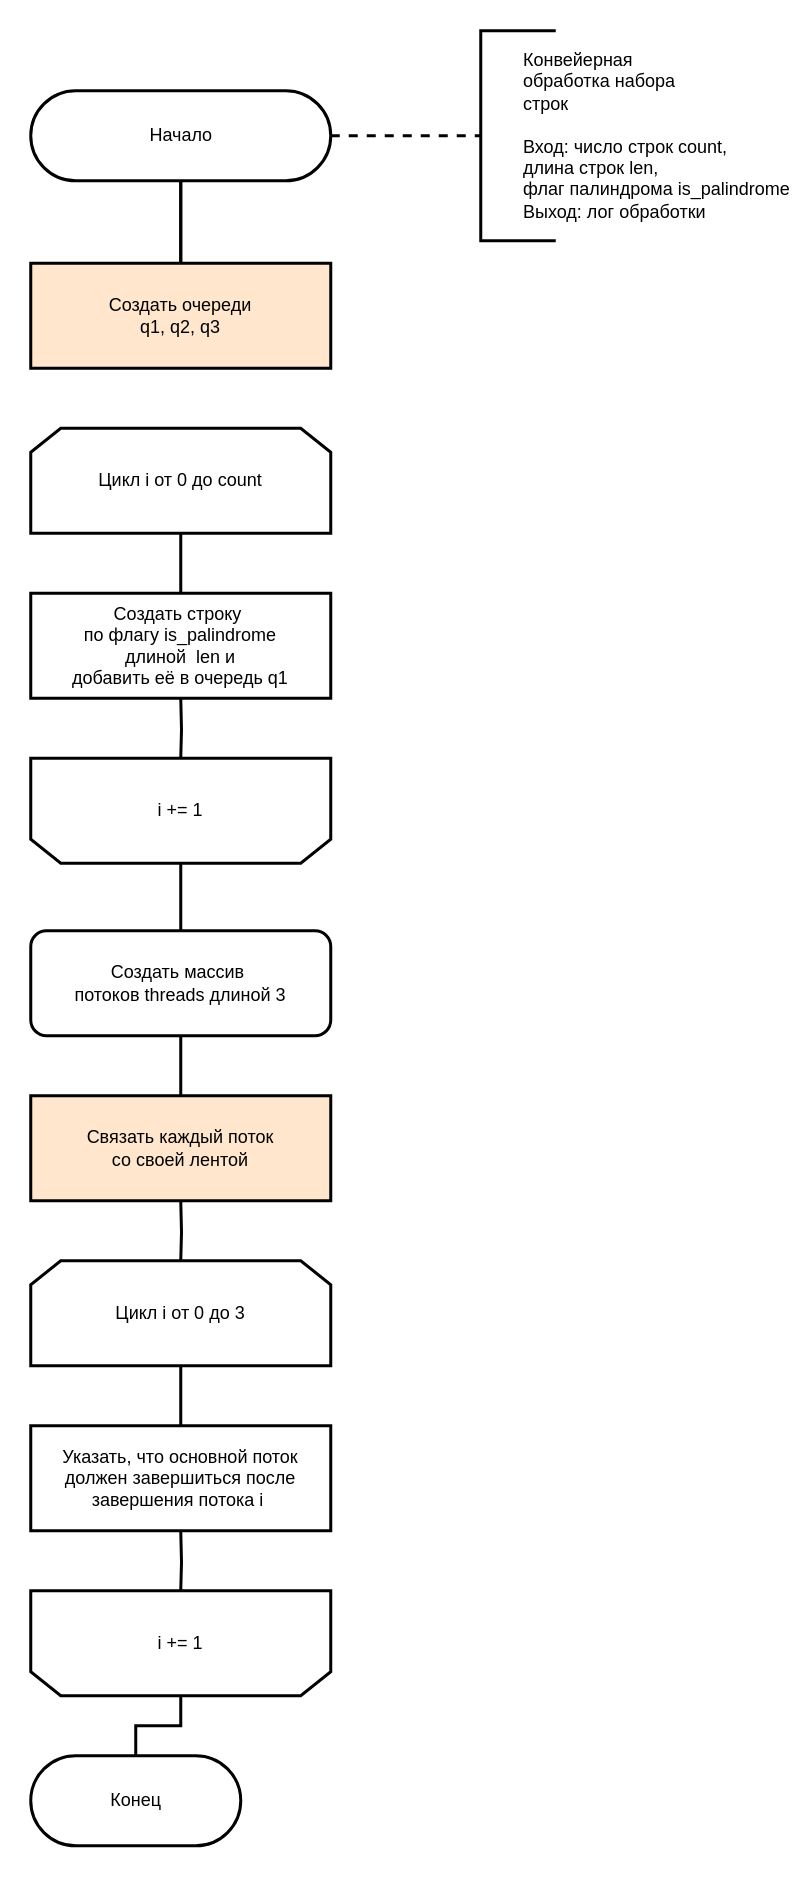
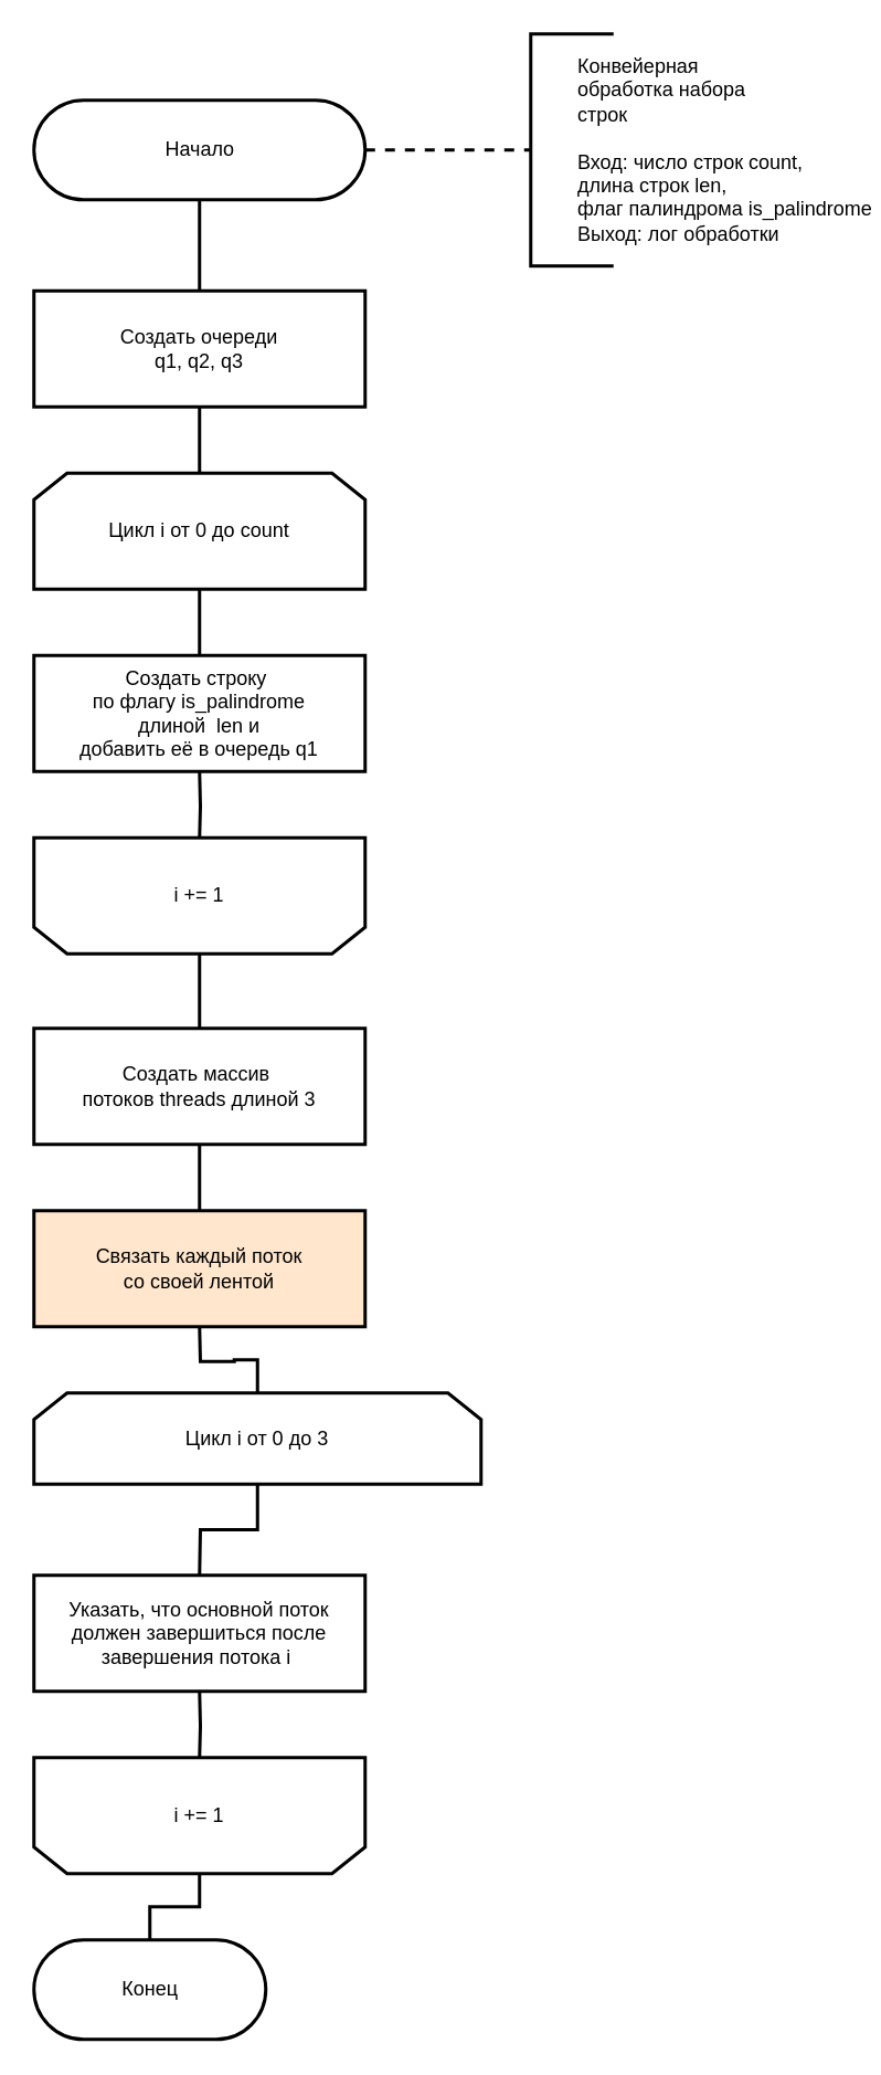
- <mxCell id="24" value="&lt;font&gt;&lt;div style=&quot;text-align: left&quot;&gt;Создать очереди&lt;/div&gt;&lt;div&gt;q1, q2, q3&lt;/div&gt;&lt;/font&gt;" style="rounded=0;whiteSpace=wrap;html=1;strokeWidth=2;fillColor=#ffe6cc;" vertex="1" parent="1"><mxGeometry x="20" y="175" width="200" height="70" as="geometry" /></mxCell>
+ <mxCell id="24" value="&lt;font&gt;&lt;div style=&quot;text-align: left&quot;&gt;Создать очереди&lt;/div&gt;&lt;div&gt;q1, q2, q3&lt;/div&gt;&lt;/font&gt;" style="rounded=0;whiteSpace=wrap;html=1;strokeWidth=2;" vertex="1" parent="1"><mxGeometry x="20" y="175" width="200" height="70" as="geometry" /></mxCell>
- <mxCell id="23" style="edgeStyle=none;html=1;exitX=0.5;exitY=1;exitDx=0;exitDy=0;rounded=0;strokeWidth=2;endArrow=none;endFill=0;" edge="1" parent="1" source="24" target="14"><mxGeometry relative="1" as="geometry" /></mxCell>
+ <mxCell id="23" style="edgeStyle=none;html=1;exitX=0.5;exitY=1;exitDx=0;exitDy=0;entryX=0.5;entryY=0;entryDx=0;entryDy=0;rounded=0;strokeWidth=2;endArrow=none;endFill=0;" edge="1" parent="1" source="24" target="18"><mxGeometry relative="1" as="geometry" /></mxCell>
- <mxCell id="9" value="&lt;font&gt;Создать массив&amp;nbsp;&lt;br&gt;потоков threads длиной 3&lt;br&gt;&lt;/font&gt;" style="whiteSpace=wrap;html=1;strokeWidth=2;rounded=1;" parent="1" vertex="1"><mxGeometry x="20" y="620" width="200" height="70" as="geometry" /></mxCell>
+ <mxCell id="9" value="&lt;font&gt;Создать массив&amp;nbsp;&lt;br&gt;потоков threads длиной 3&lt;br&gt;&lt;/font&gt;" style="rounded=0;whiteSpace=wrap;html=1;strokeWidth=2;" parent="1" vertex="1"><mxGeometry x="20" y="620" width="200" height="70" as="geometry" /></mxCell>
- <mxCell id="4" value="Цикл i от 0 до 3" style="shape=loopLimit;whiteSpace=wrap;html=1;strokeWidth=2;" parent="1" vertex="1"><mxGeometry x="20" y="840" width="200" height="70" as="geometry" /></mxCell>
+ <mxCell id="4" value="Цикл i от 0 до 3" style="shape=loopLimit;whiteSpace=wrap;html=1;strokeWidth=2;" parent="1" vertex="1"><mxGeometry x="20" y="840" width="270" height="55" as="geometry" /></mxCell>
